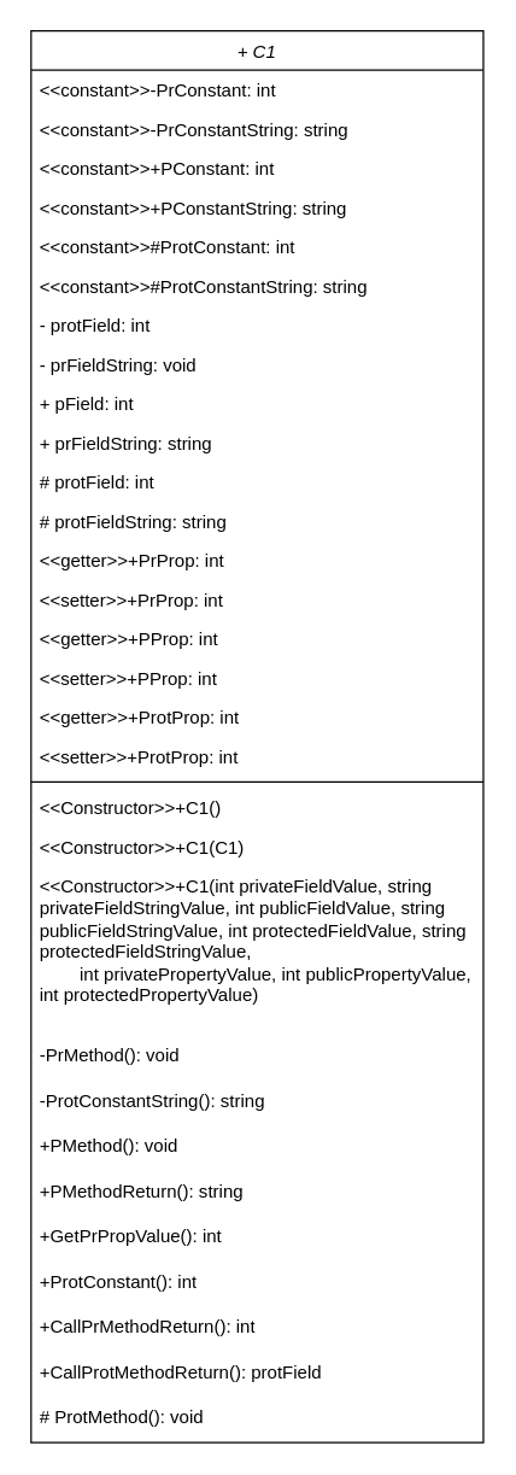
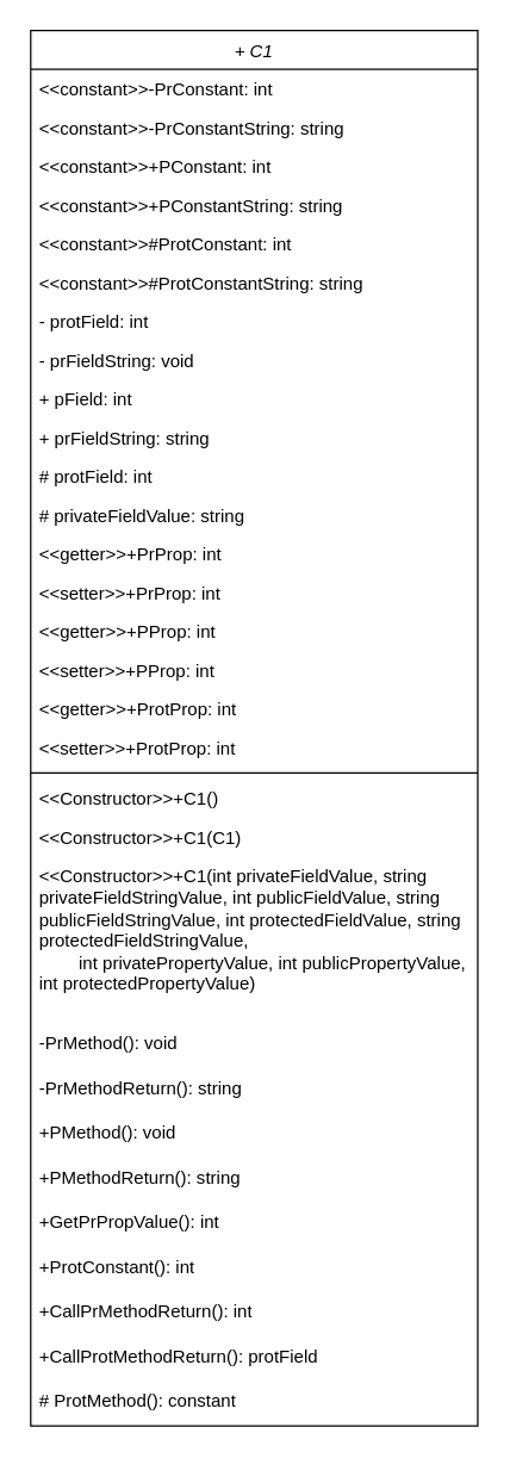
- <mxCell id="14" value="# protFieldString: string" style="text;align=left;verticalAlign=top;spacingLeft=4;spacingRight=4;overflow=hidden;rotatable=0;points=[[0,0.5],[1,0.5]];portConstraint=eastwest;rounded=0;shadow=0;html=0;" parent="2" vertex="1"><mxGeometry y="312" width="300" height="26" as="geometry" /></mxCell>
+ <mxCell id="14" value="# privateFieldValue: string" style="text;align=left;verticalAlign=top;spacingLeft=4;spacingRight=4;overflow=hidden;rotatable=0;points=[[0,0.5],[1,0.5]];portConstraint=eastwest;rounded=0;shadow=0;html=0;" parent="2" vertex="1"><mxGeometry y="312" width="300" height="26" as="geometry" /></mxCell>
- <mxCell id="26" value="-ProtConstantString(): string" style="text;align=left;verticalAlign=top;spacingLeft=4;spacingRight=4;overflow=hidden;rotatable=0;points=[[0,0.5],[1,0.5]];portConstraint=eastwest;whiteSpace=wrap;" parent="2" vertex="1"><mxGeometry y="696" width="300" height="30" as="geometry" /></mxCell>
+ <mxCell id="26" value="-PrMethodReturn(): string" style="text;align=left;verticalAlign=top;spacingLeft=4;spacingRight=4;overflow=hidden;rotatable=0;points=[[0,0.5],[1,0.5]];portConstraint=eastwest;whiteSpace=wrap;" parent="2" vertex="1"><mxGeometry y="696" width="300" height="30" as="geometry" /></mxCell>
- <mxCell id="33" value="# ProtMethod(): void" style="text;align=left;verticalAlign=top;spacingLeft=4;spacingRight=4;overflow=hidden;rotatable=0;points=[[0,0.5],[1,0.5]];portConstraint=eastwest;whiteSpace=wrap;" parent="2" vertex="1"><mxGeometry y="906" width="300" height="30" as="geometry" /></mxCell>
+ <mxCell id="33" value="# ProtMethod(): constant" style="text;align=left;verticalAlign=top;spacingLeft=4;spacingRight=4;overflow=hidden;rotatable=0;points=[[0,0.5],[1,0.5]];portConstraint=eastwest;whiteSpace=wrap;" parent="2" vertex="1"><mxGeometry y="906" width="300" height="30" as="geometry" /></mxCell>
